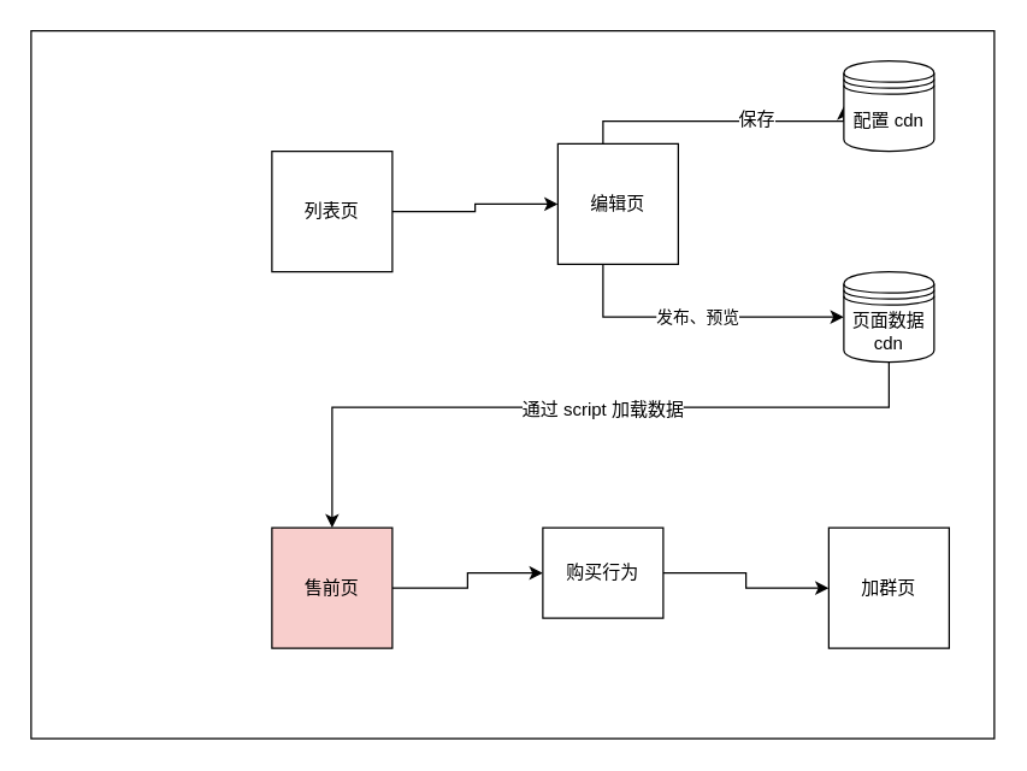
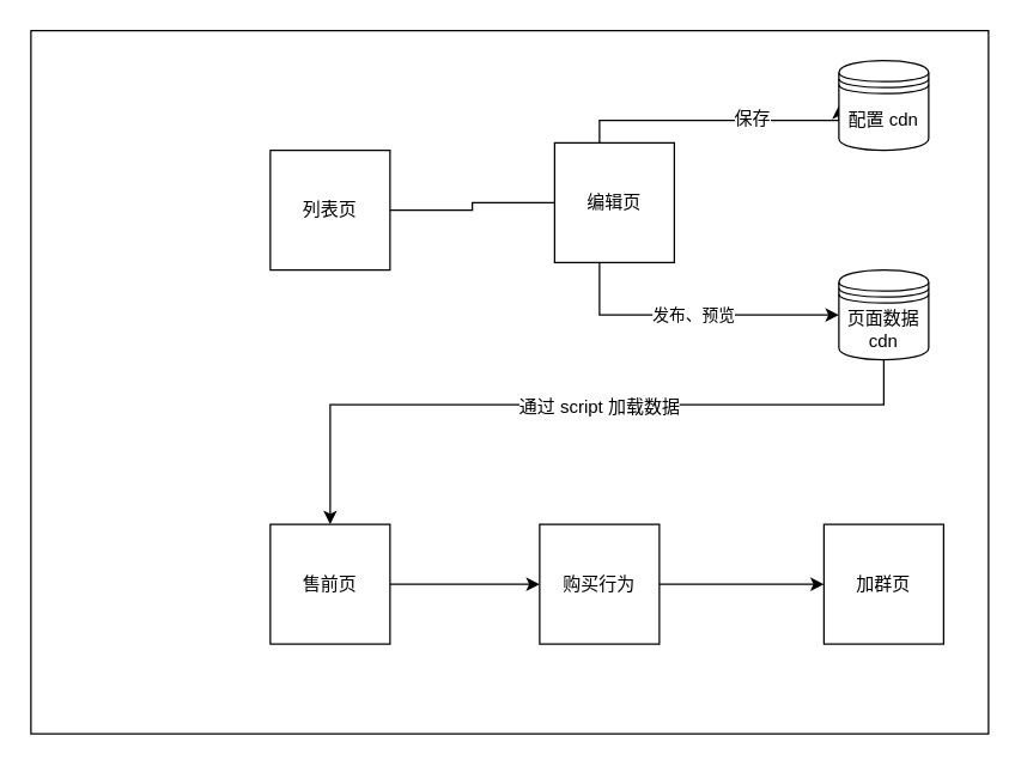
- <mxCell id="3" style="edgeStyle=orthogonalEdgeStyle;rounded=0;orthogonalLoop=1;jettySize=auto;html=1;entryX=0;entryY=0.5;entryDx=0;entryDy=0;" edge="1" parent="1" source="4" target="8"><mxGeometry relative="1" as="geometry" /></mxCell>
+ <mxCell id="3" style="edgeStyle=orthogonalEdgeStyle;rounded=0;orthogonalLoop=1;jettySize=auto;html=1;entryX=0;entryY=0.5;entryDx=0;entryDy=0;endArrow=none;" edge="1" parent="1" source="4" target="8"><mxGeometry relative="1" as="geometry" /></mxCell>
- <mxCell id="16" value="购买行为" style="whiteSpace=wrap;html=1;aspect=fixed;" vertex="1" parent="1"><mxGeometry x="360" y="350" width="80" height="60" as="geometry" /></mxCell>
+ <mxCell id="16" value="购买行为" style="whiteSpace=wrap;html=1;aspect=fixed;" vertex="1" parent="1"><mxGeometry x="360" y="350" width="80" height="80" as="geometry" /></mxCell>
- <mxCell id="14" value="售前页" style="whiteSpace=wrap;html=1;aspect=fixed;fillColor=#f8cecc;" vertex="1" parent="1"><mxGeometry x="180" y="350" width="80" height="80" as="geometry" /></mxCell>
+ <mxCell id="14" value="售前页" style="whiteSpace=wrap;html=1;aspect=fixed;" vertex="1" parent="1"><mxGeometry x="180" y="350" width="80" height="80" as="geometry" /></mxCell>
